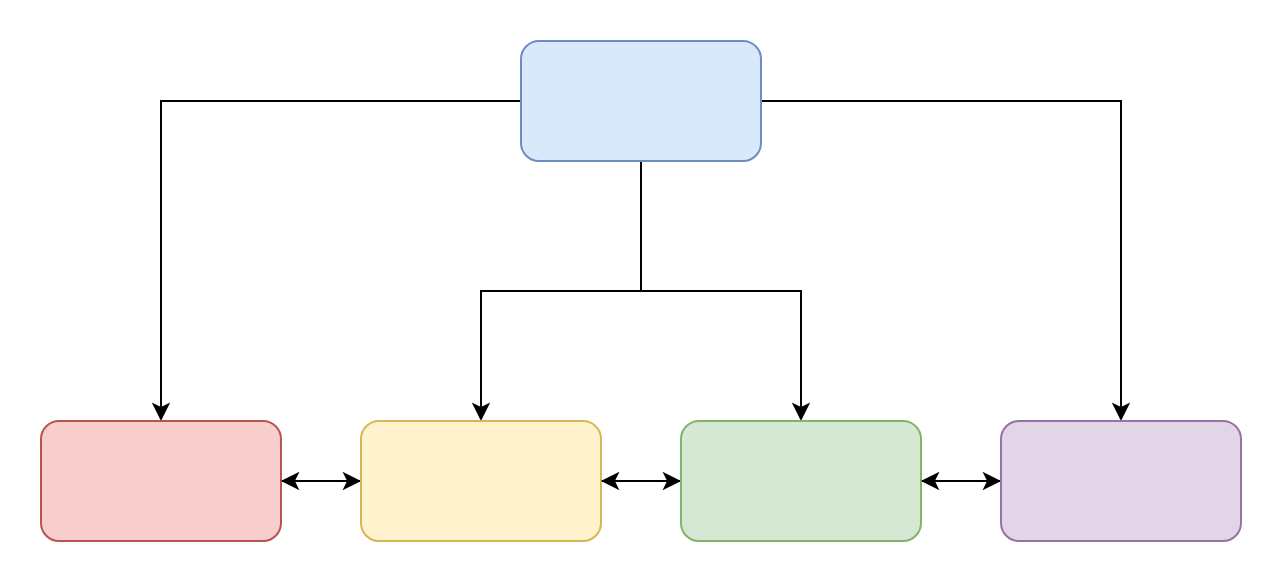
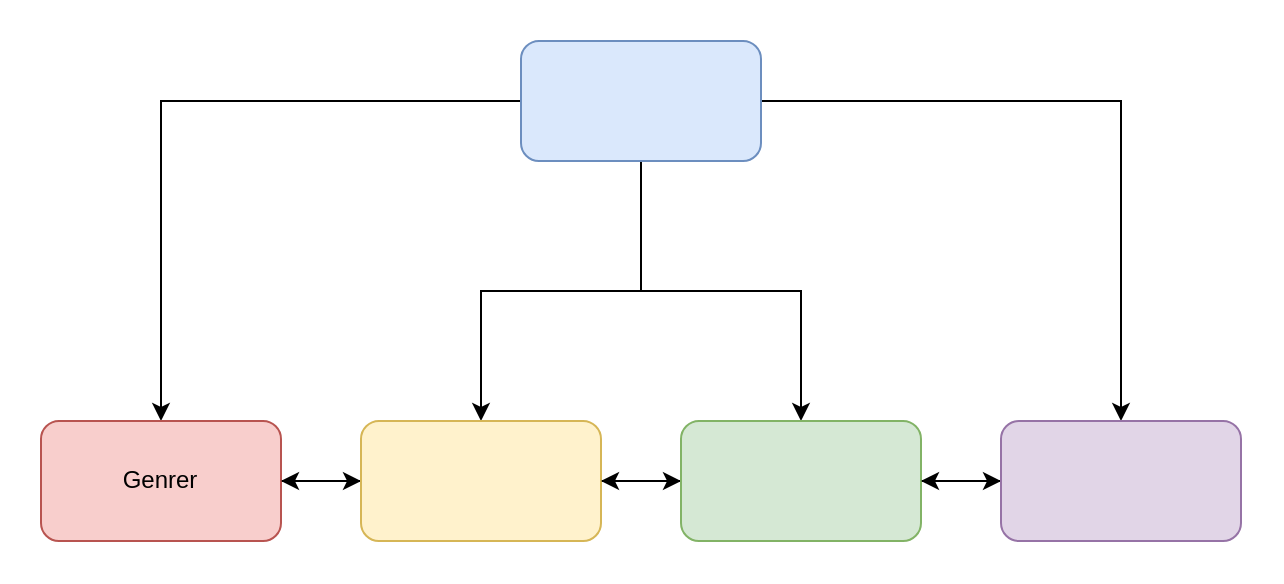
+ <mxCell id="15" value="Genrer" style="text;html=1;strokeColor=none;fillColor=none;align=center;verticalAlign=middle;whiteSpace=wrap;rounded=0;" parent="1" vertex="1"><mxGeometry x="60" y="230" width="40" height="20" as="geometry" /></mxCell>
